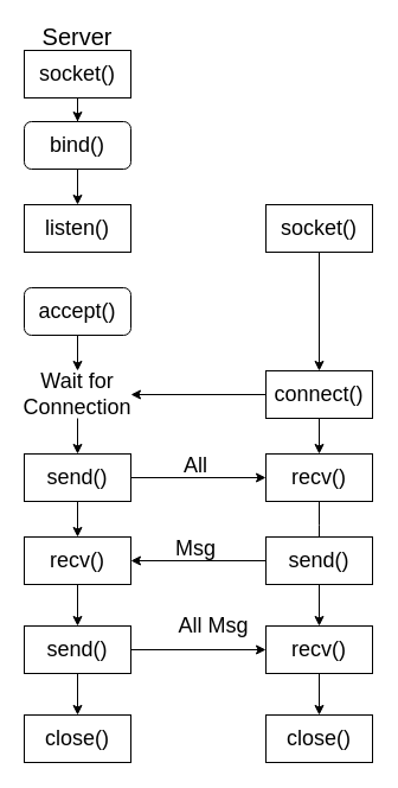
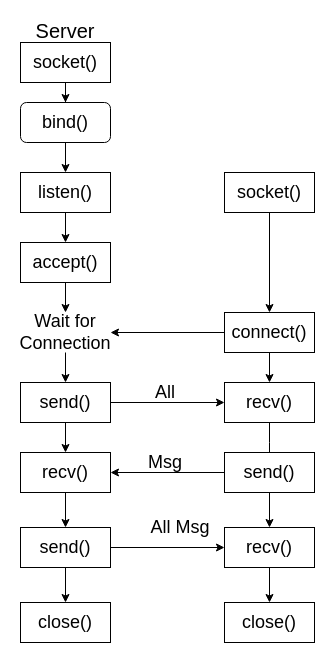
+ <mxCell id="6" style="edgeStyle=orthogonalEdgeStyle;rounded=0;orthogonalLoop=1;jettySize=auto;html=1;exitX=0.5;exitY=1;exitDx=0;exitDy=0;entryX=0.5;entryY=0;entryDx=0;entryDy=0;" edge="1" parent="1" source="7" target="9"><mxGeometry relative="1" as="geometry" /></mxCell>
- <mxCell id="9" value="&lt;font style=&quot;font-size: 18px&quot;&gt;accept()&lt;/font&gt;" style="whiteSpace=wrap;html=1;rounded=1;" vertex="1" parent="1"><mxGeometry x="20" y="242" width="90" height="40" as="geometry" /></mxCell>
+ <mxCell id="9" value="&lt;font style=&quot;font-size: 18px&quot;&gt;accept()&lt;/font&gt;" style="rounded=0;whiteSpace=wrap;html=1;" vertex="1" parent="1"><mxGeometry x="20" y="242" width="90" height="40" as="geometry" /></mxCell>
